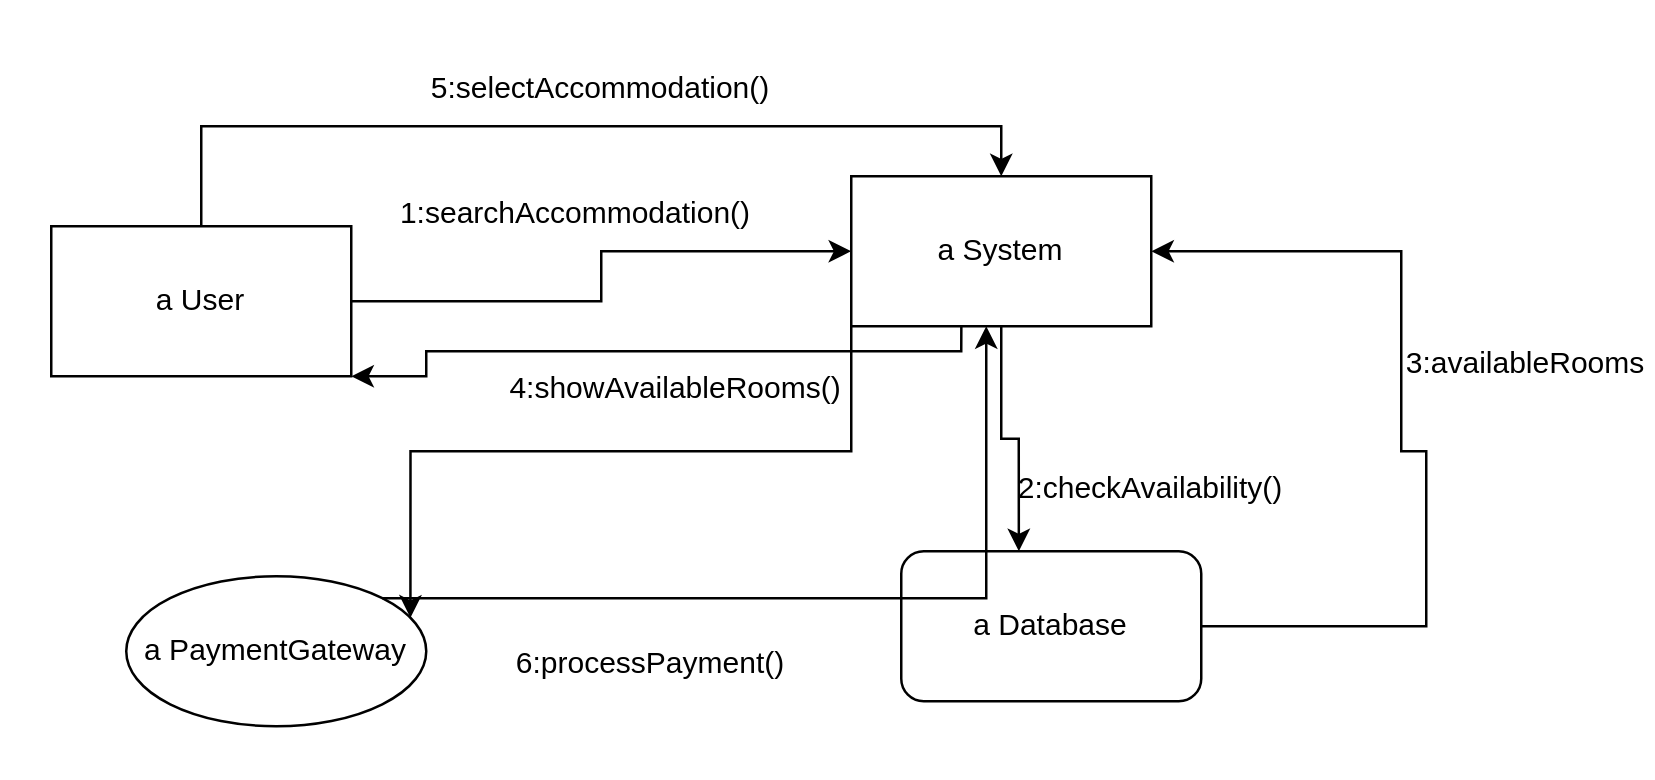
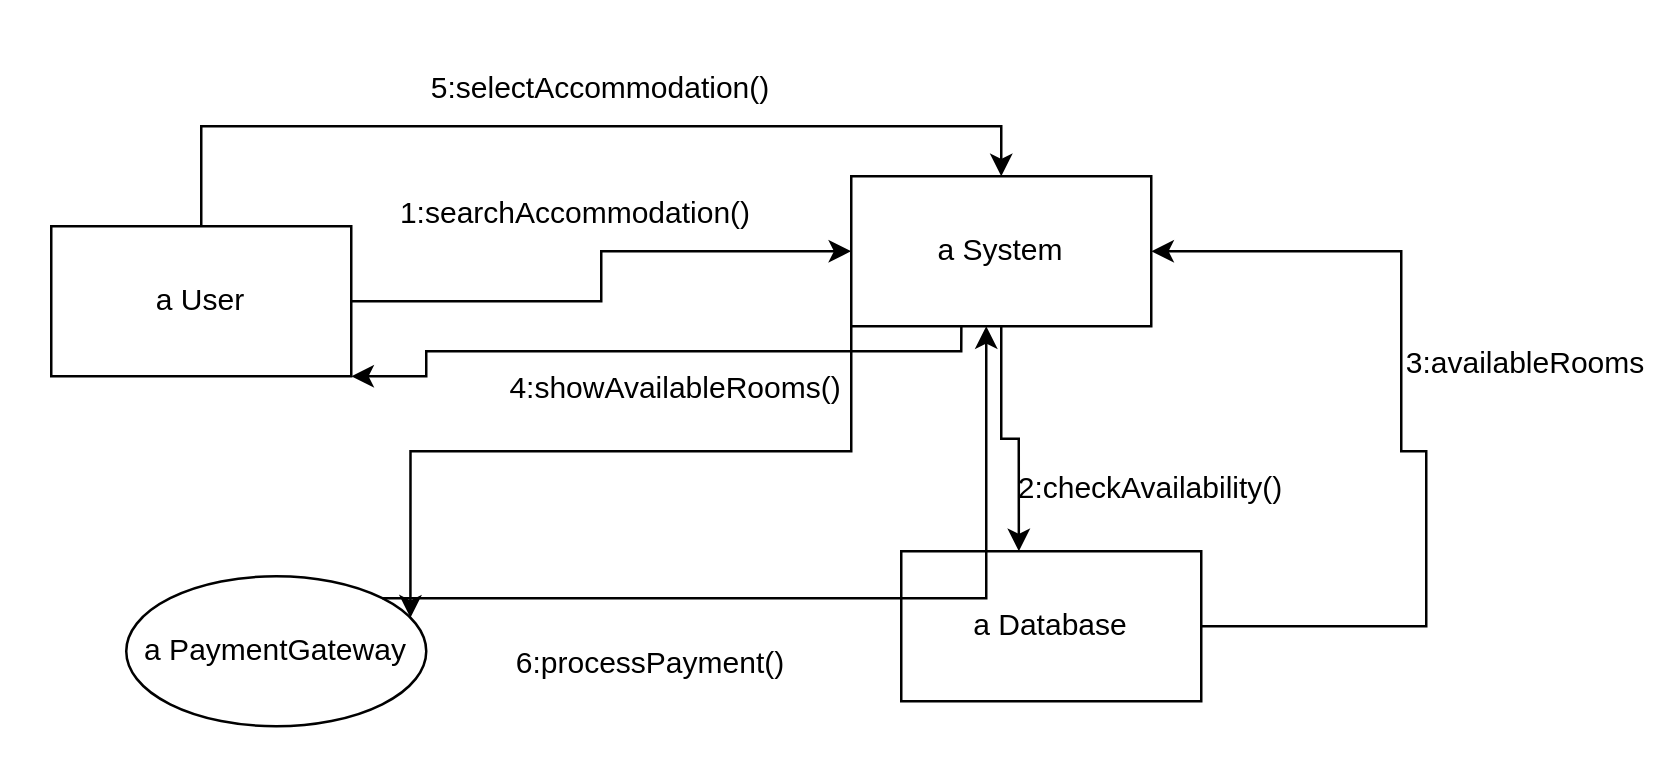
- <mxCell id="6" value="a Database" style="whiteSpace=wrap;html=1;rounded=1;" vertex="1" parent="1"><mxGeometry x="360" y="220" width="120" height="60" as="geometry" /></mxCell>
+ <mxCell id="6" value="a Database" style="rounded=0;whiteSpace=wrap;html=1;" vertex="1" parent="1"><mxGeometry x="360" y="220" width="120" height="60" as="geometry" /></mxCell>
